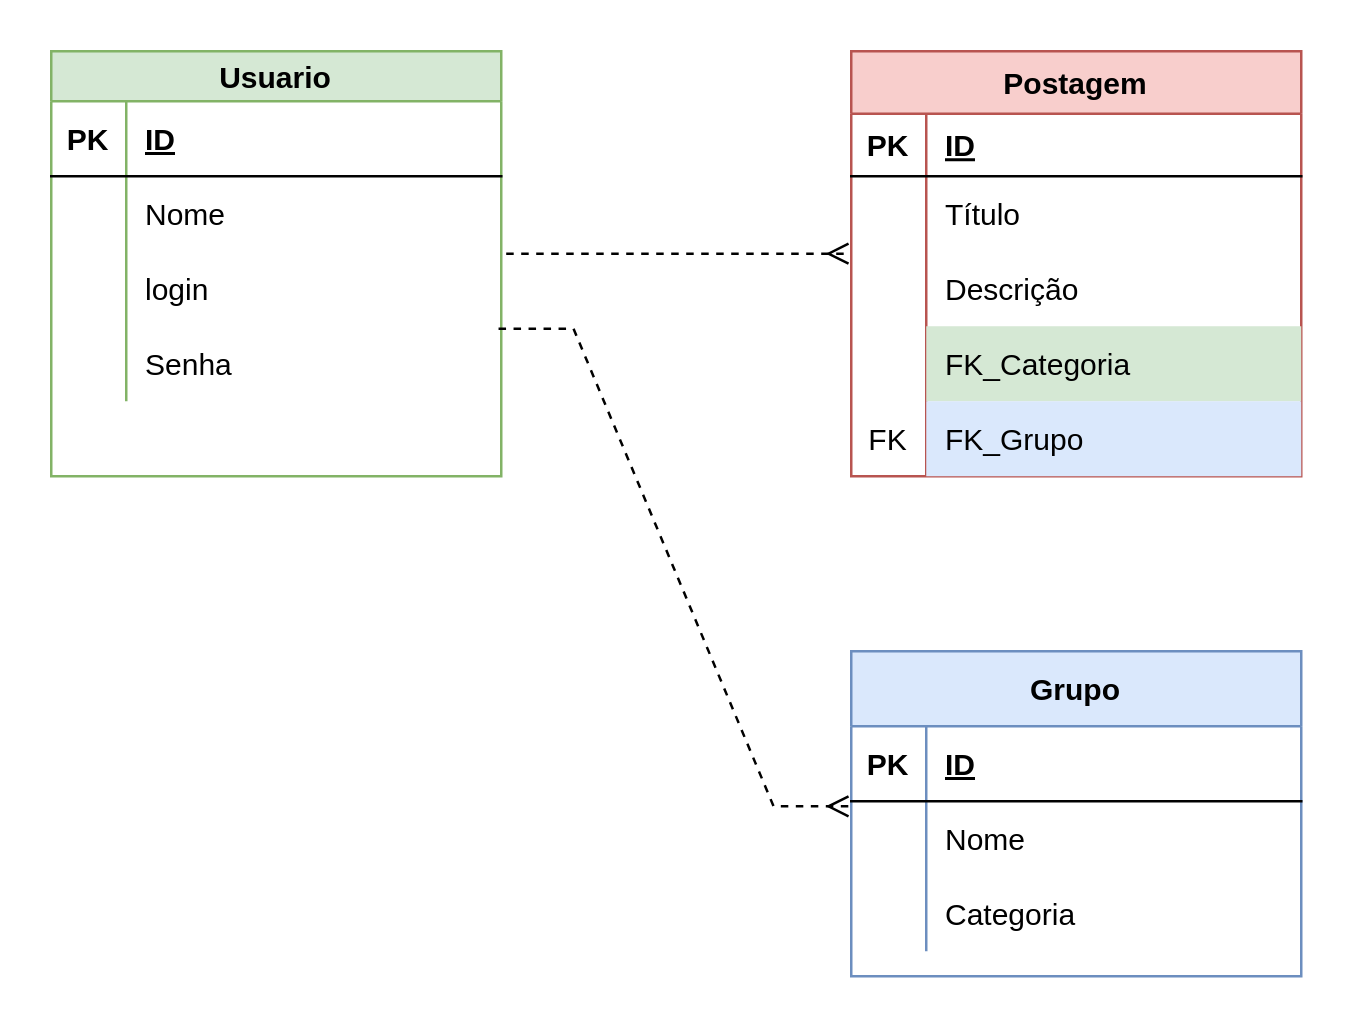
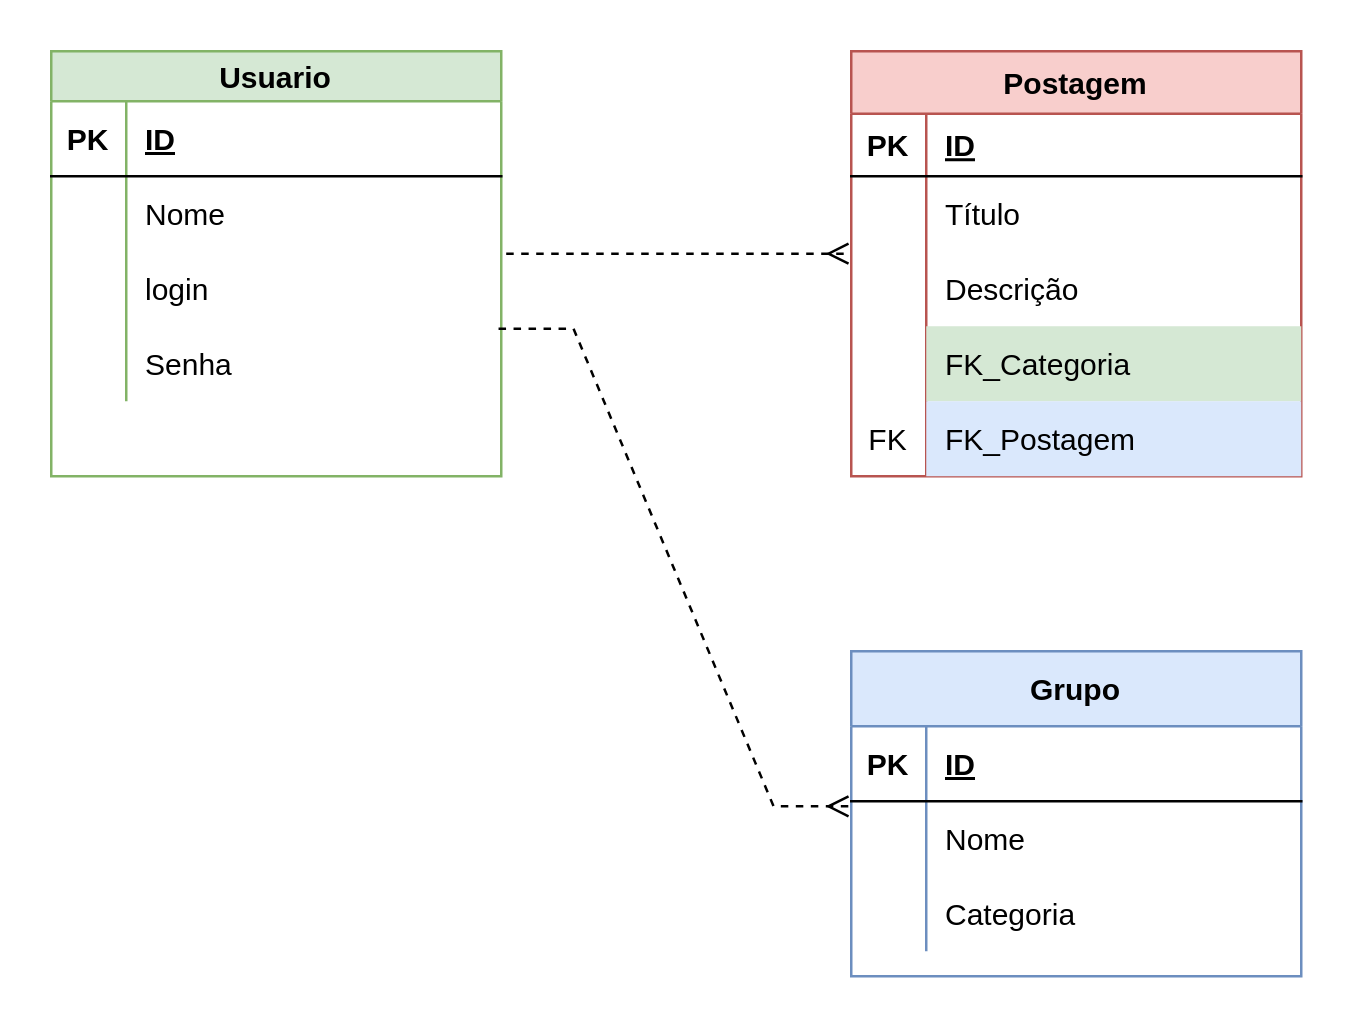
- <mxCell id="30" value="FK_Grupo" style="shape=partialRectangle;connectable=0;fillColor=#dae8fc;top=0;left=0;bottom=0;right=0;align=left;spacingLeft=6;overflow=hidden;strokeColor=#6c8ebf;" parent="28" vertex="1"><mxGeometry x="30" width="150" height="30" as="geometry"><mxRectangle width="150" height="30" as="alternateBounds" /></mxGeometry></mxCell>
+ <mxCell id="30" value="FK_Postagem" style="shape=partialRectangle;connectable=0;fillColor=#dae8fc;top=0;left=0;bottom=0;right=0;align=left;spacingLeft=6;overflow=hidden;strokeColor=#6c8ebf;" parent="28" vertex="1"><mxGeometry x="30" width="150" height="30" as="geometry"><mxRectangle width="150" height="30" as="alternateBounds" /></mxGeometry></mxCell>
